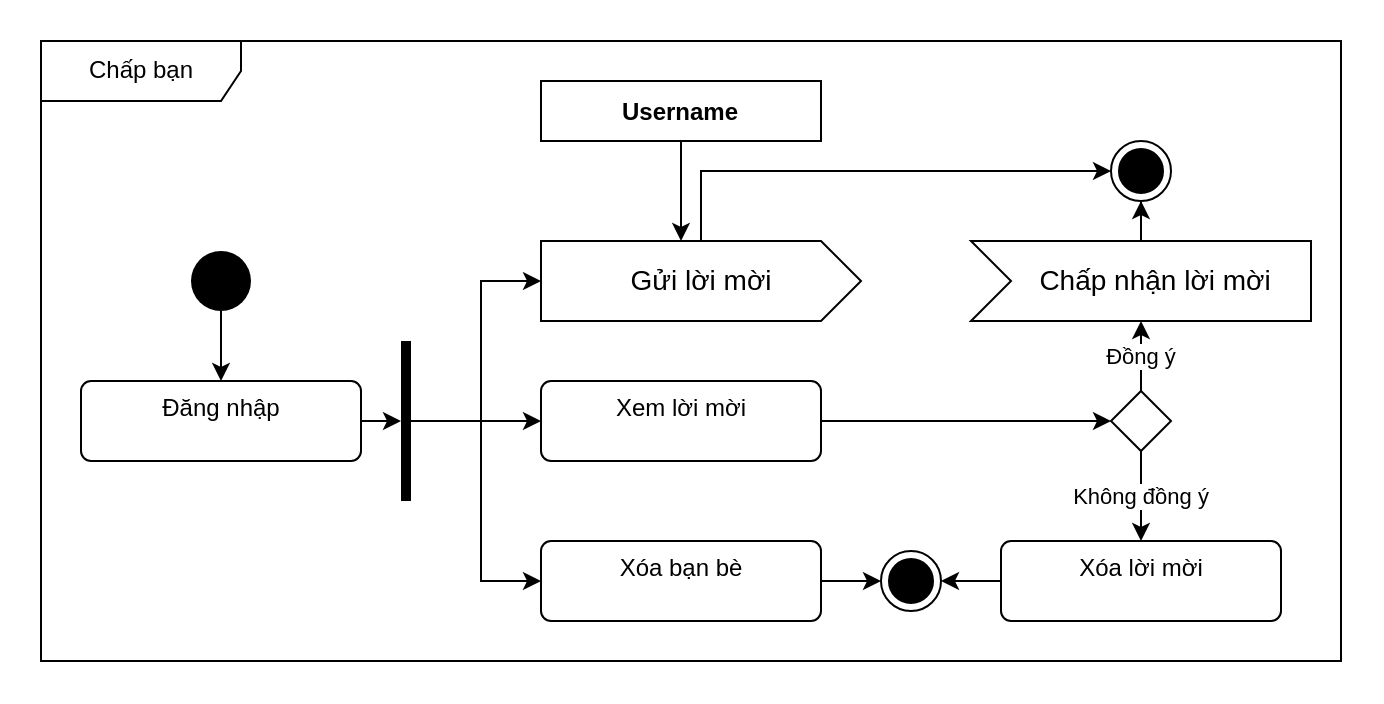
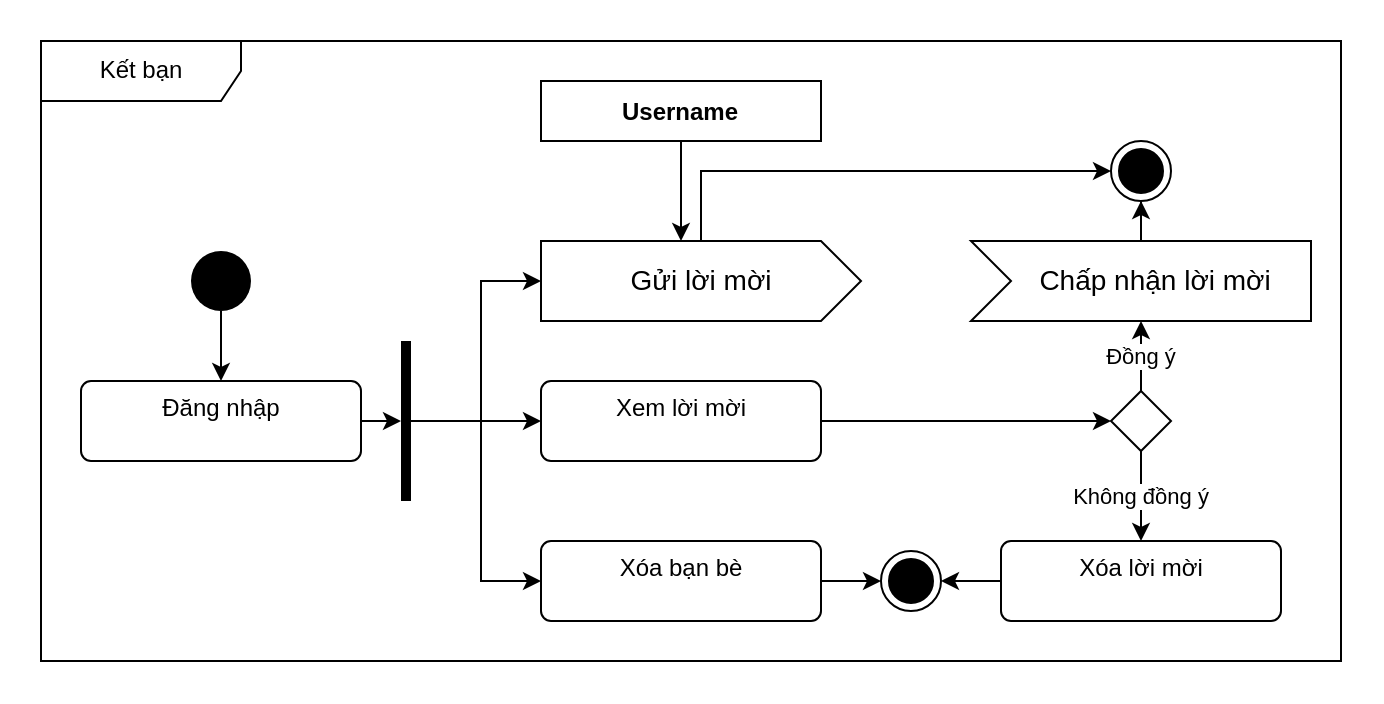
- <mxCell id="27" value="Chấp bạn" style="shape=umlFrame;tabPosition=left;html=1;boundedLbl=1;labelInHeader=1;width=100;height=30;" vertex="1" parent="1"><mxGeometry x="20" y="20" width="650" height="310" as="geometry" /></mxCell>
+ <mxCell id="27" value="Kết bạn" style="shape=umlFrame;tabPosition=left;html=1;boundedLbl=1;labelInHeader=1;width=100;height=30;" vertex="1" parent="1"><mxGeometry x="20" y="20" width="650" height="310" as="geometry" /></mxCell>
